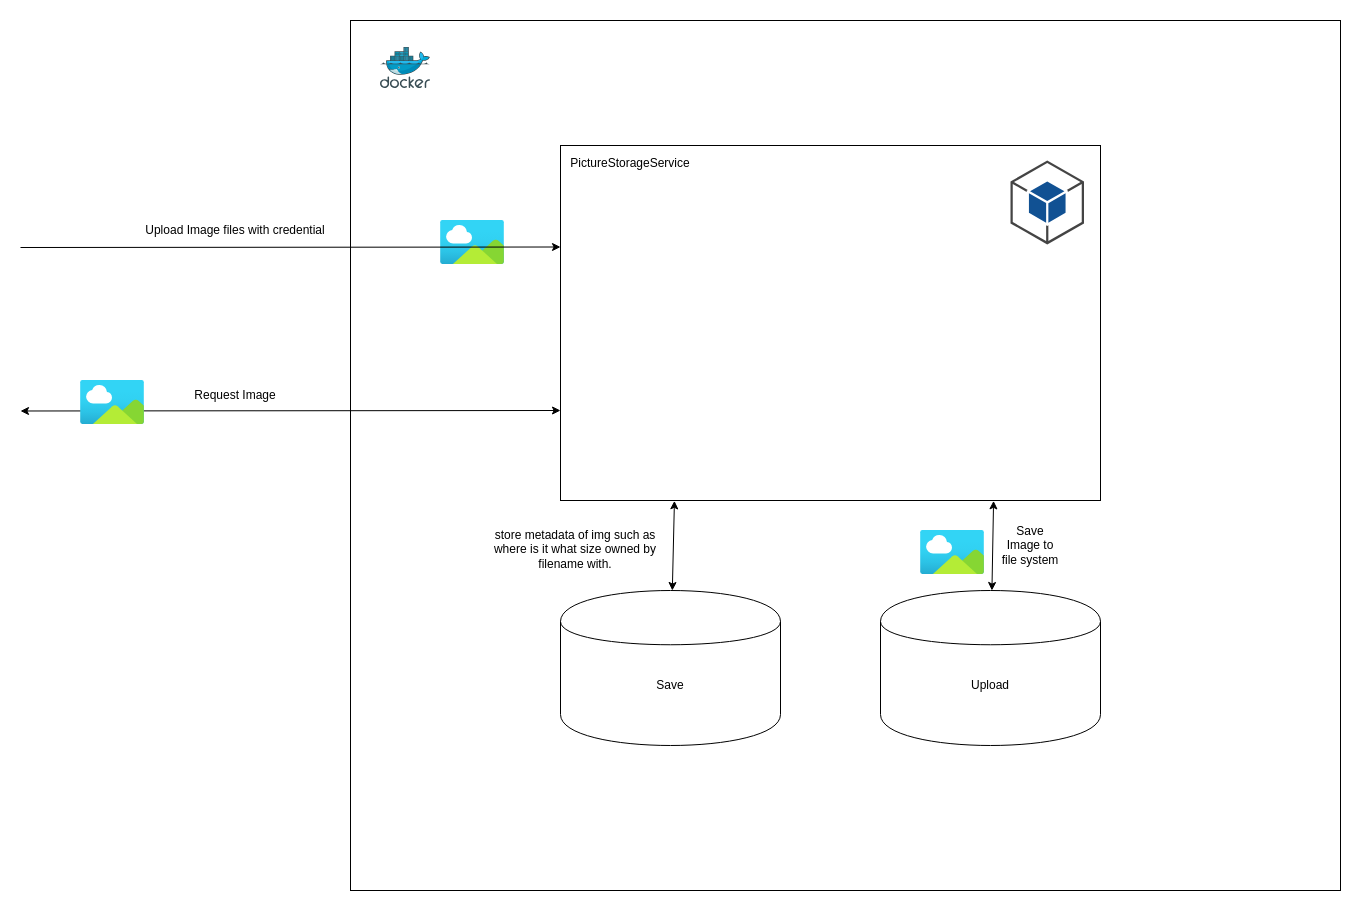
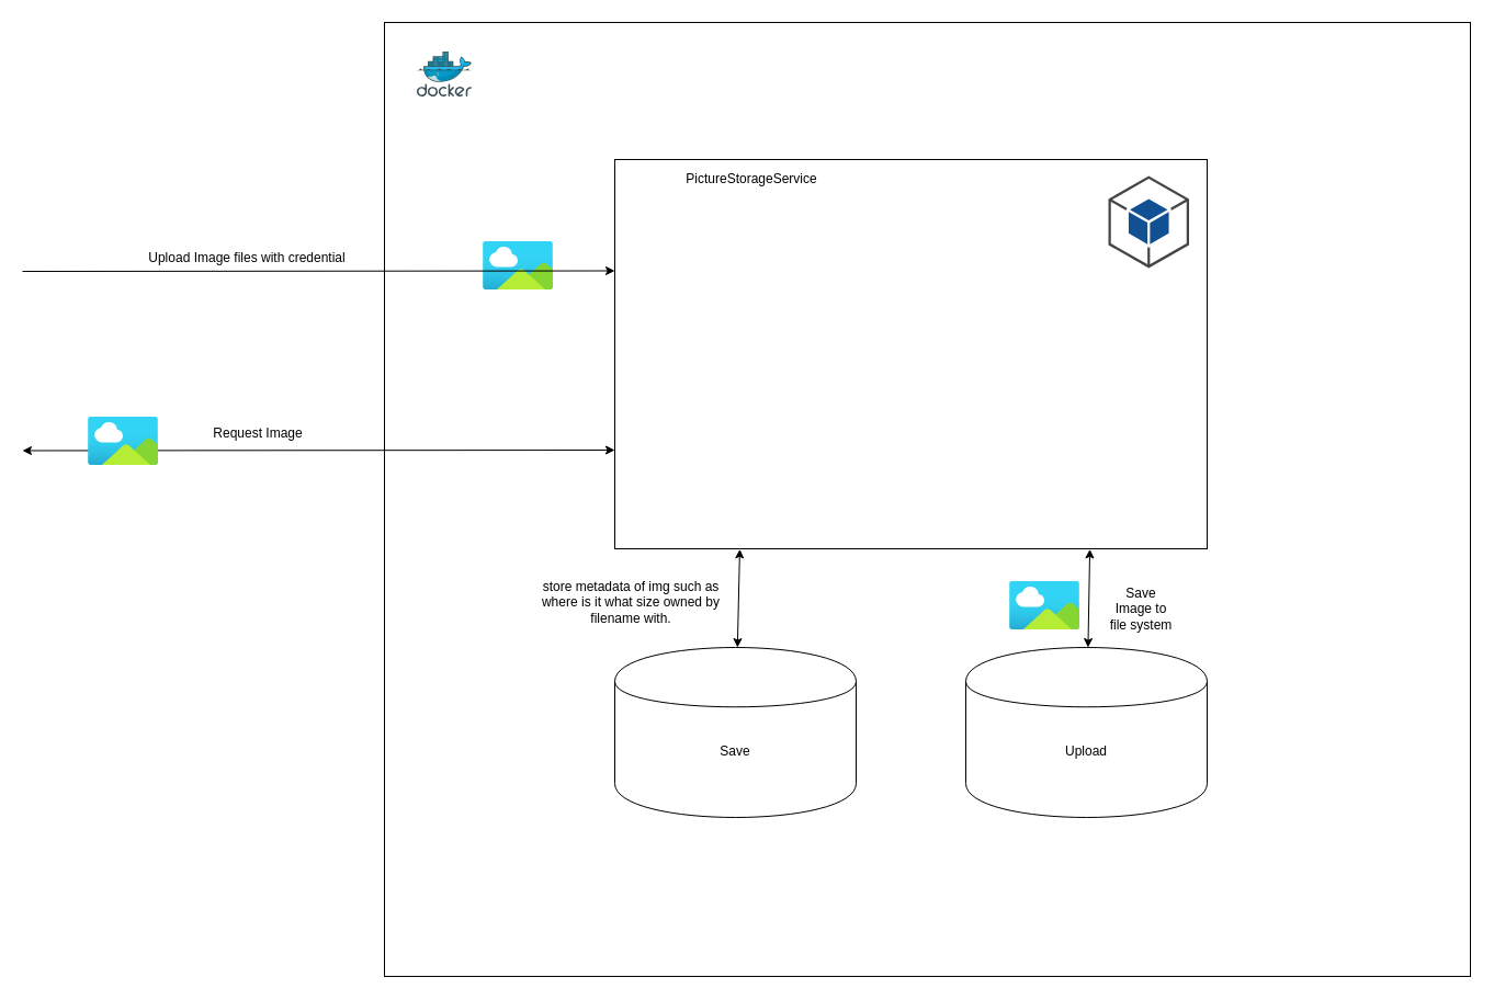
- <mxCell id="6" value="PictureStorageService" style="text;html=1;strokeColor=none;fillColor=none;align=center;verticalAlign=middle;whiteSpace=wrap;rounded=0;" vertex="1" parent="2"><mxGeometry x="210" y="128" width="140" height="30" as="geometry" /></mxCell>
+ <mxCell id="6" value="PictureStorageService" style="text;html=1;strokeColor=none;fillColor=none;align=center;verticalAlign=middle;whiteSpace=wrap;rounded=0;" vertex="1" parent="2"><mxGeometry x="265" y="128" width="140" height="30" as="geometry" /></mxCell>
- <mxCell id="22" value="Upload Image files with credential" style="text;html=1;strokeColor=none;fillColor=none;align=center;verticalAlign=middle;whiteSpace=wrap;rounded=0;" vertex="1" parent="1"><mxGeometry x="120" y="215" width="230" height="30" as="geometry" /></mxCell>
+ <mxCell id="22" value="Upload Image files with credential" style="text;html=1;strokeColor=none;fillColor=none;align=center;verticalAlign=middle;whiteSpace=wrap;rounded=0;" vertex="1" parent="1"><mxGeometry x="110" y="220" width="230" height="30" as="geometry" /></mxCell>
- <mxCell id="19" value="Save Image to file system" style="text;html=1;strokeColor=none;fillColor=none;align=center;verticalAlign=middle;whiteSpace=wrap;rounded=0;" vertex="1" parent="2"><mxGeometry x="650" y="510" width="60" height="30" as="geometry" /></mxCell>
+ <mxCell id="19" value="Save Image to file system" style="text;html=1;strokeColor=none;fillColor=none;align=center;verticalAlign=middle;whiteSpace=wrap;rounded=0;" vertex="1" parent="2"><mxGeometry x="660" y="520" width="60" height="30" as="geometry" /></mxCell>
